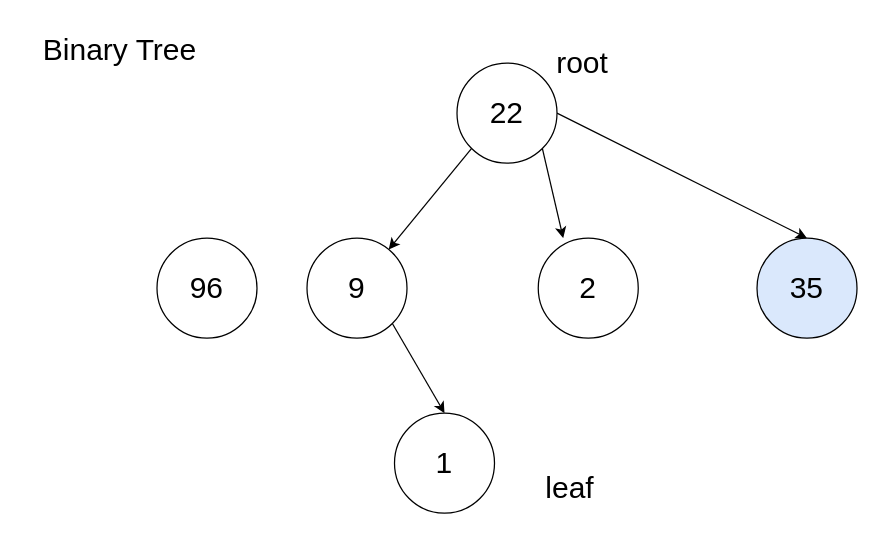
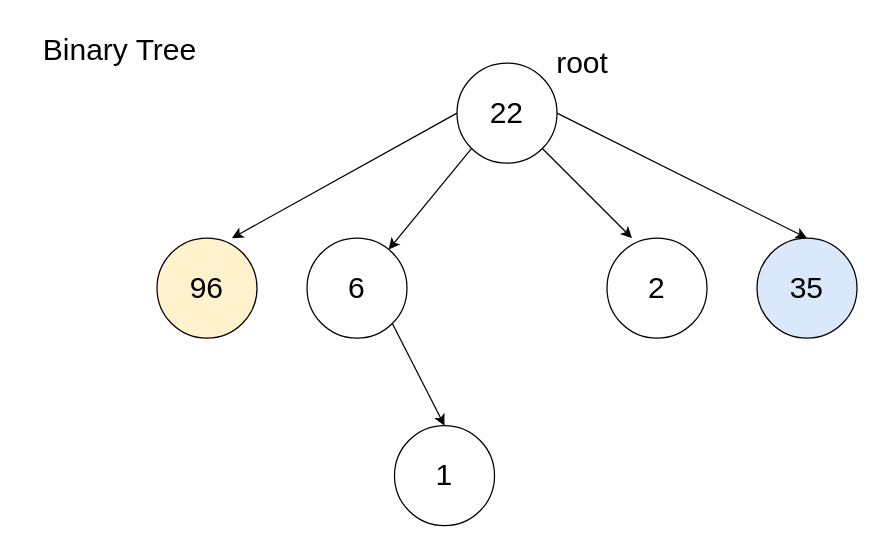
+ <mxCell id="3" style="edgeStyle=none;html=1;exitX=0;exitY=0.5;exitDx=0;exitDy=0;entryX=0.75;entryY=0;entryDx=0;entryDy=0;entryPerimeter=0;fontSize=24;" edge="1" parent="1" source="6" target="7"><mxGeometry relative="1" as="geometry" /></mxCell>
- <mxCell id="7" value="&lt;font style=&quot;font-size: 24px;&quot;&gt;96&lt;/font&gt;" style="ellipse;whiteSpace=wrap;html=1;aspect=fixed;" vertex="1" parent="1"><mxGeometry x="125" y="190" width="80" height="80" as="geometry" /></mxCell>
+ <mxCell id="7" value="&lt;font style=&quot;font-size: 24px;&quot;&gt;96&lt;/font&gt;" style="ellipse;whiteSpace=wrap;html=1;aspect=fixed;fillColor=#fff2cc;" vertex="1" parent="1"><mxGeometry x="125" y="190" width="80" height="80" as="geometry" /></mxCell>
- <mxCell id="9" value="&lt;span style=&quot;font-size: 24px;&quot;&gt;9&lt;/span&gt;" style="ellipse;whiteSpace=wrap;html=1;aspect=fixed;" vertex="1" parent="1"><mxGeometry x="245" y="190" width="80" height="80" as="geometry" /></mxCell>
+ <mxCell id="9" value="&lt;span style=&quot;font-size: 24px;&quot;&gt;6&lt;/span&gt;" style="ellipse;whiteSpace=wrap;html=1;aspect=fixed;" vertex="1" parent="1"><mxGeometry x="245" y="190" width="80" height="80" as="geometry" /></mxCell>
- <mxCell id="10" value="&lt;font style=&quot;font-size: 24px;&quot;&gt;2&lt;/font&gt;" style="ellipse;whiteSpace=wrap;html=1;aspect=fixed;" vertex="1" parent="1"><mxGeometry x="430" y="190" width="80" height="80" as="geometry" /></mxCell>
+ <mxCell id="10" value="&lt;font style=&quot;font-size: 24px;&quot;&gt;2&lt;/font&gt;" style="ellipse;whiteSpace=wrap;html=1;aspect=fixed;" vertex="1" parent="1"><mxGeometry x="485" y="190" width="80" height="80" as="geometry" /></mxCell>
- <mxCell id="12" value="&lt;font style=&quot;font-size: 24px;&quot;&gt;1&lt;/font&gt;" style="ellipse;whiteSpace=wrap;html=1;aspect=fixed;" vertex="1" parent="1"><mxGeometry x="315" y="330" width="80" height="80" as="geometry" /></mxCell>
+ <mxCell id="12" value="&lt;font style=&quot;font-size: 24px;&quot;&gt;1&lt;/font&gt;" style="ellipse;whiteSpace=wrap;html=1;aspect=fixed;" vertex="1" parent="1"><mxGeometry x="315" y="340" width="80" height="80" as="geometry" /></mxCell>
- <mxCell id="14" value="leaf" style="text;html=1;align=center;verticalAlign=middle;resizable=0;points=[];autosize=1;strokeColor=none;fillColor=none;fontSize=24;" vertex="1" parent="1"><mxGeometry x="425" y="370" width="60" height="40" as="geometry" /></mxCell>
